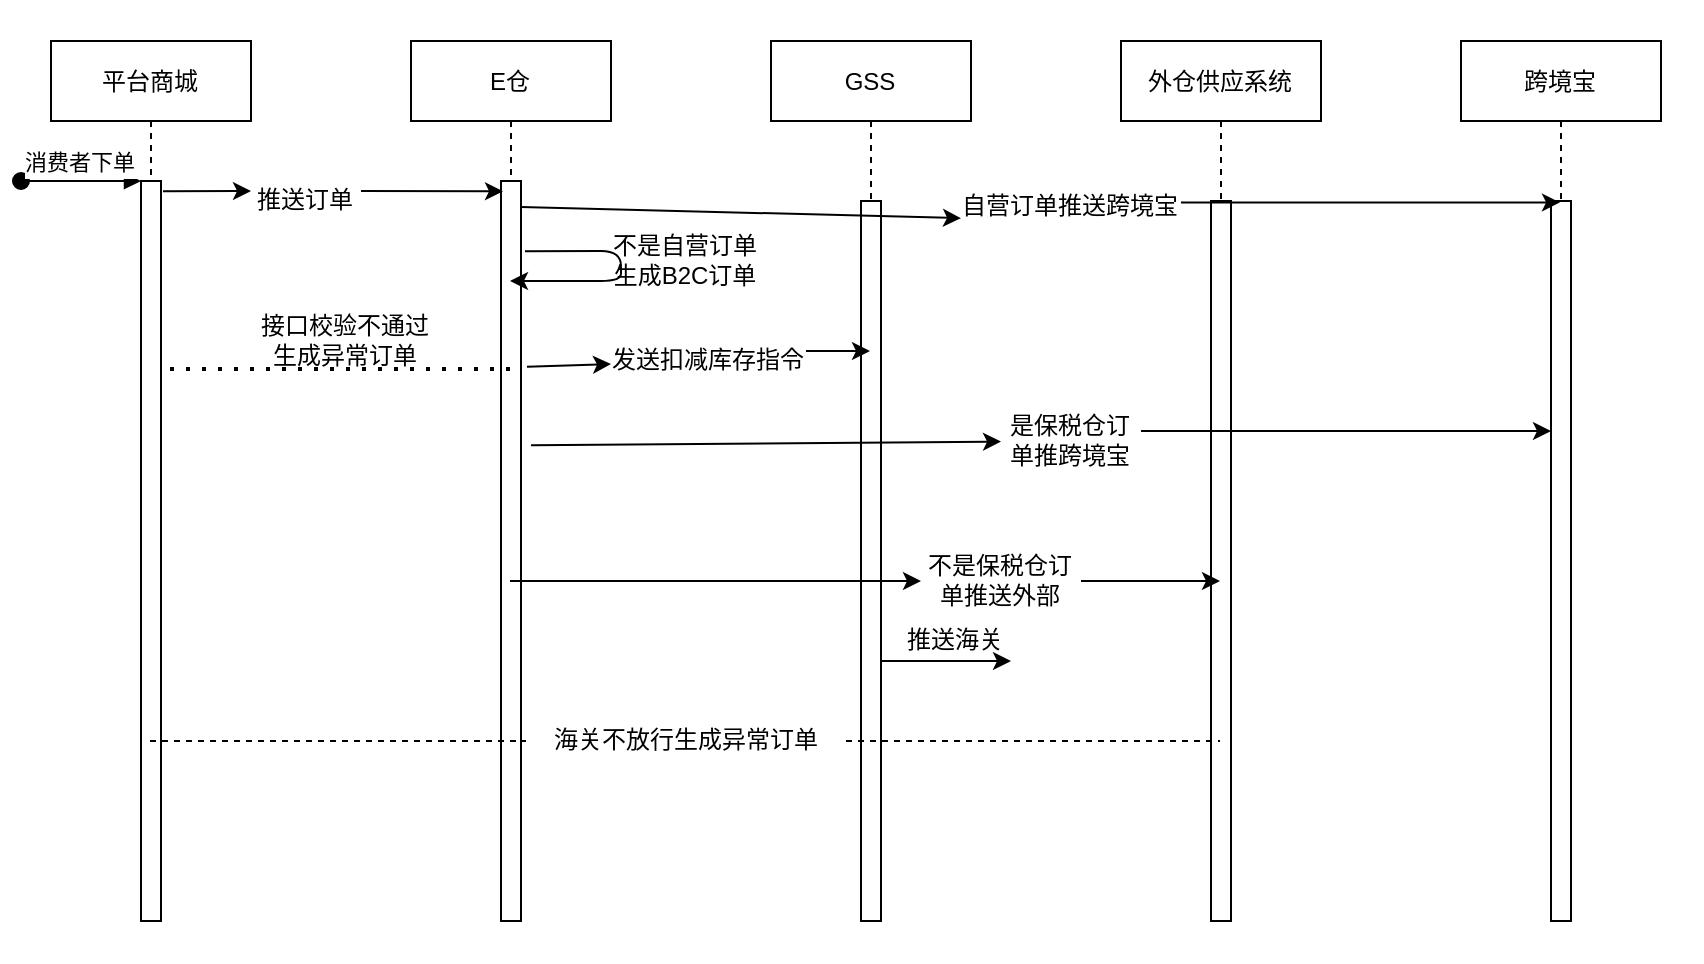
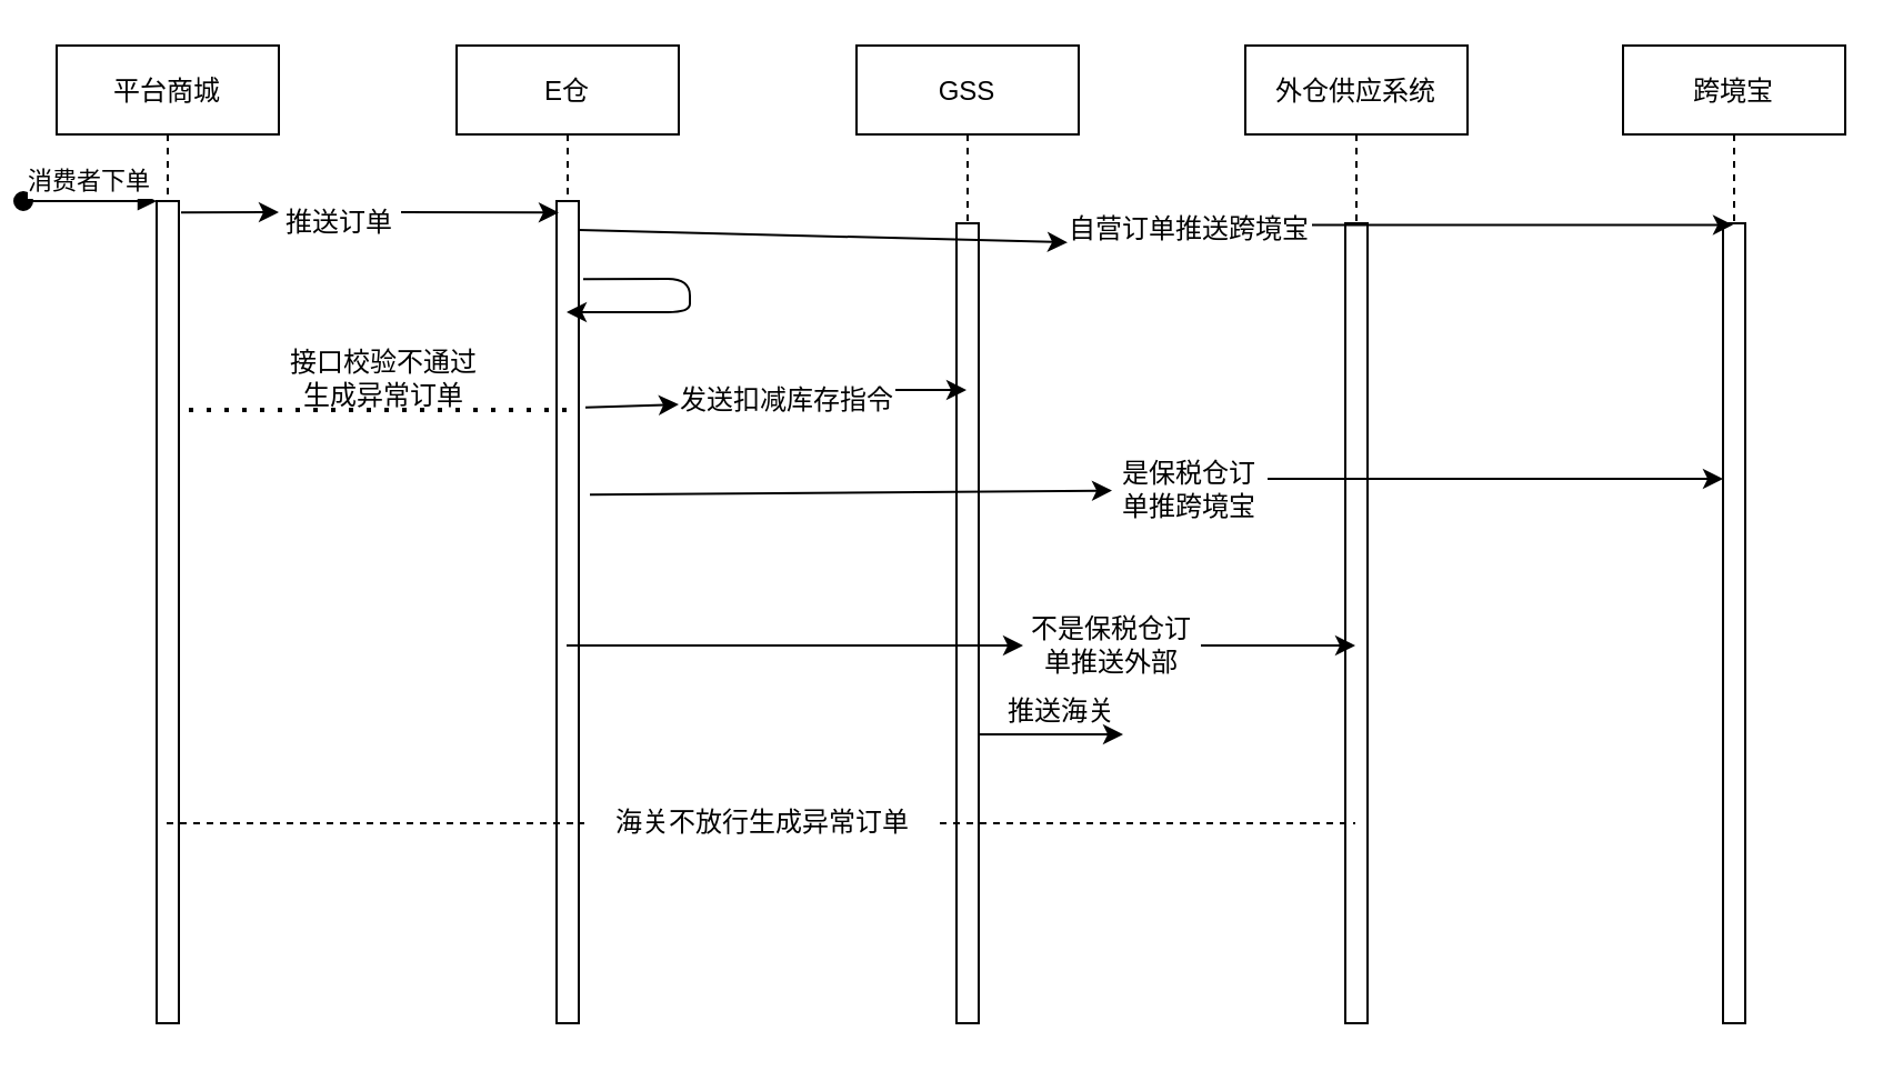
- <mxCell id="23" value="&lt;div&gt;不是自营订单生成B2C订单&lt;/div&gt;" style="text;html=1;strokeColor=none;fillColor=none;align=center;verticalAlign=middle;whiteSpace=wrap;rounded=0;" vertex="1" parent="1"><mxGeometry x="300" y="120" width="75" height="20" as="geometry" /></mxCell>
